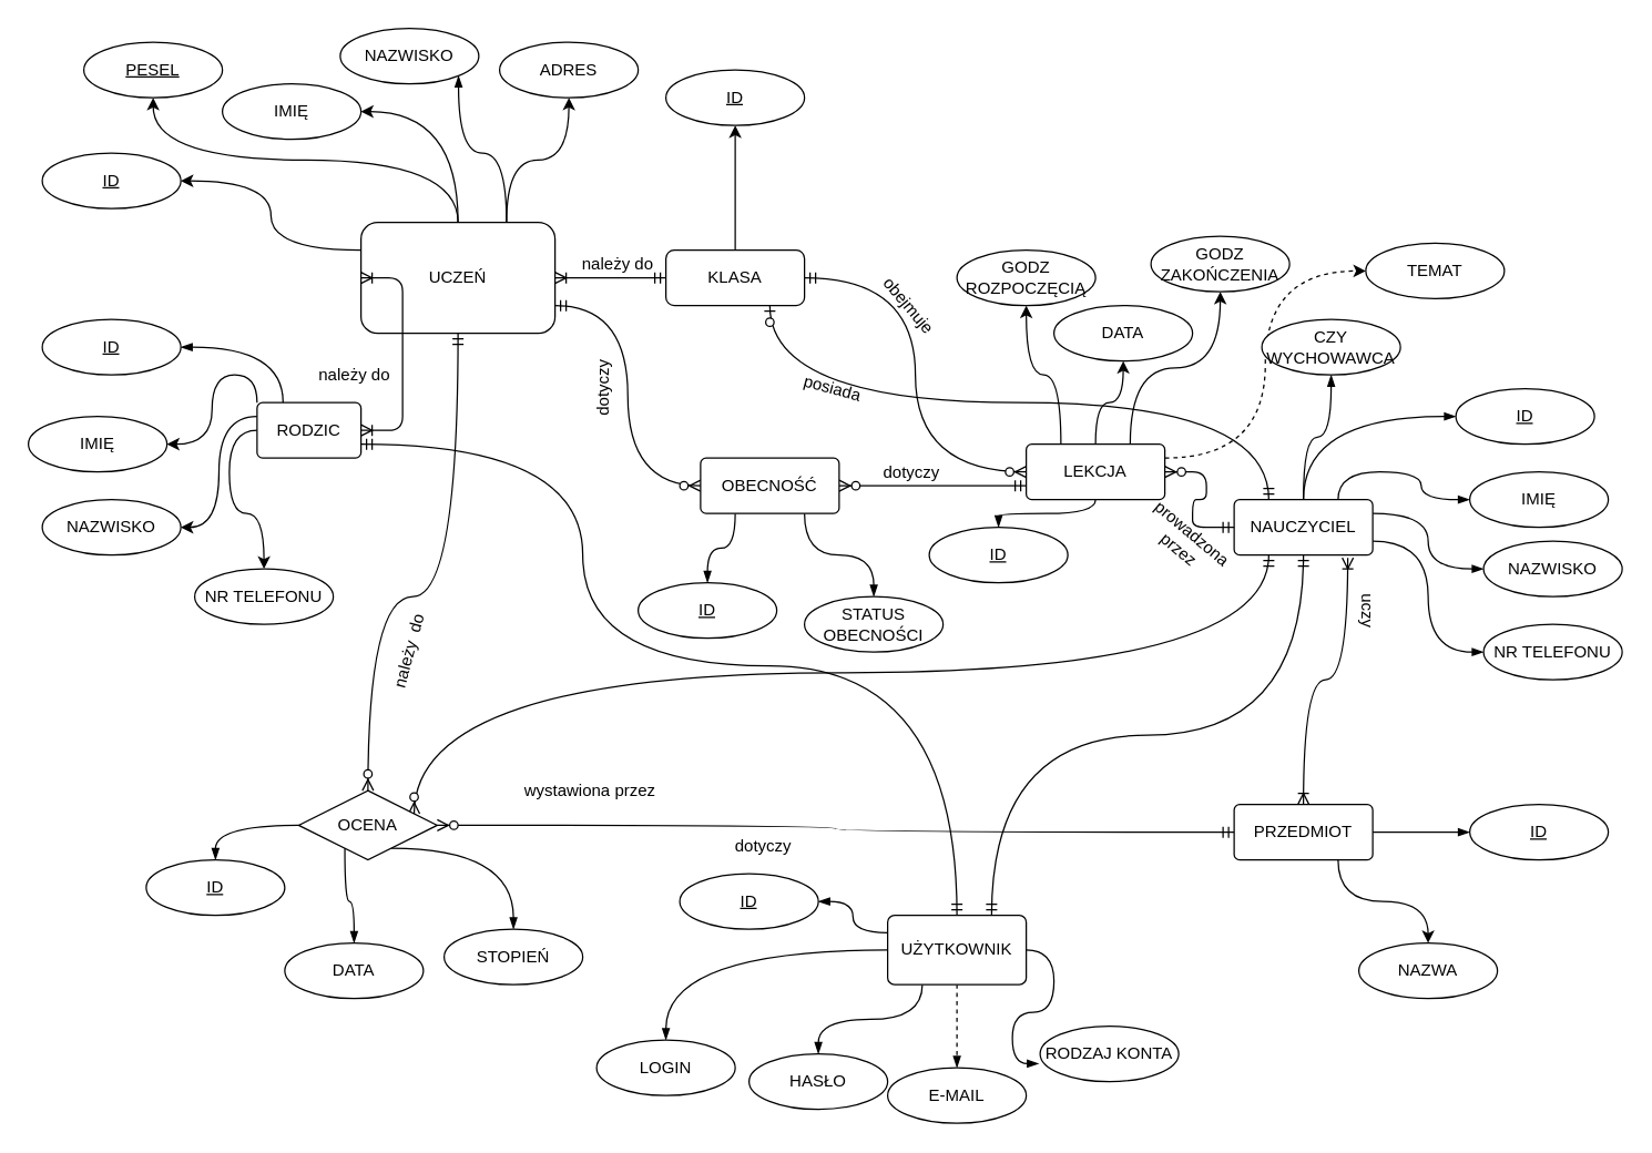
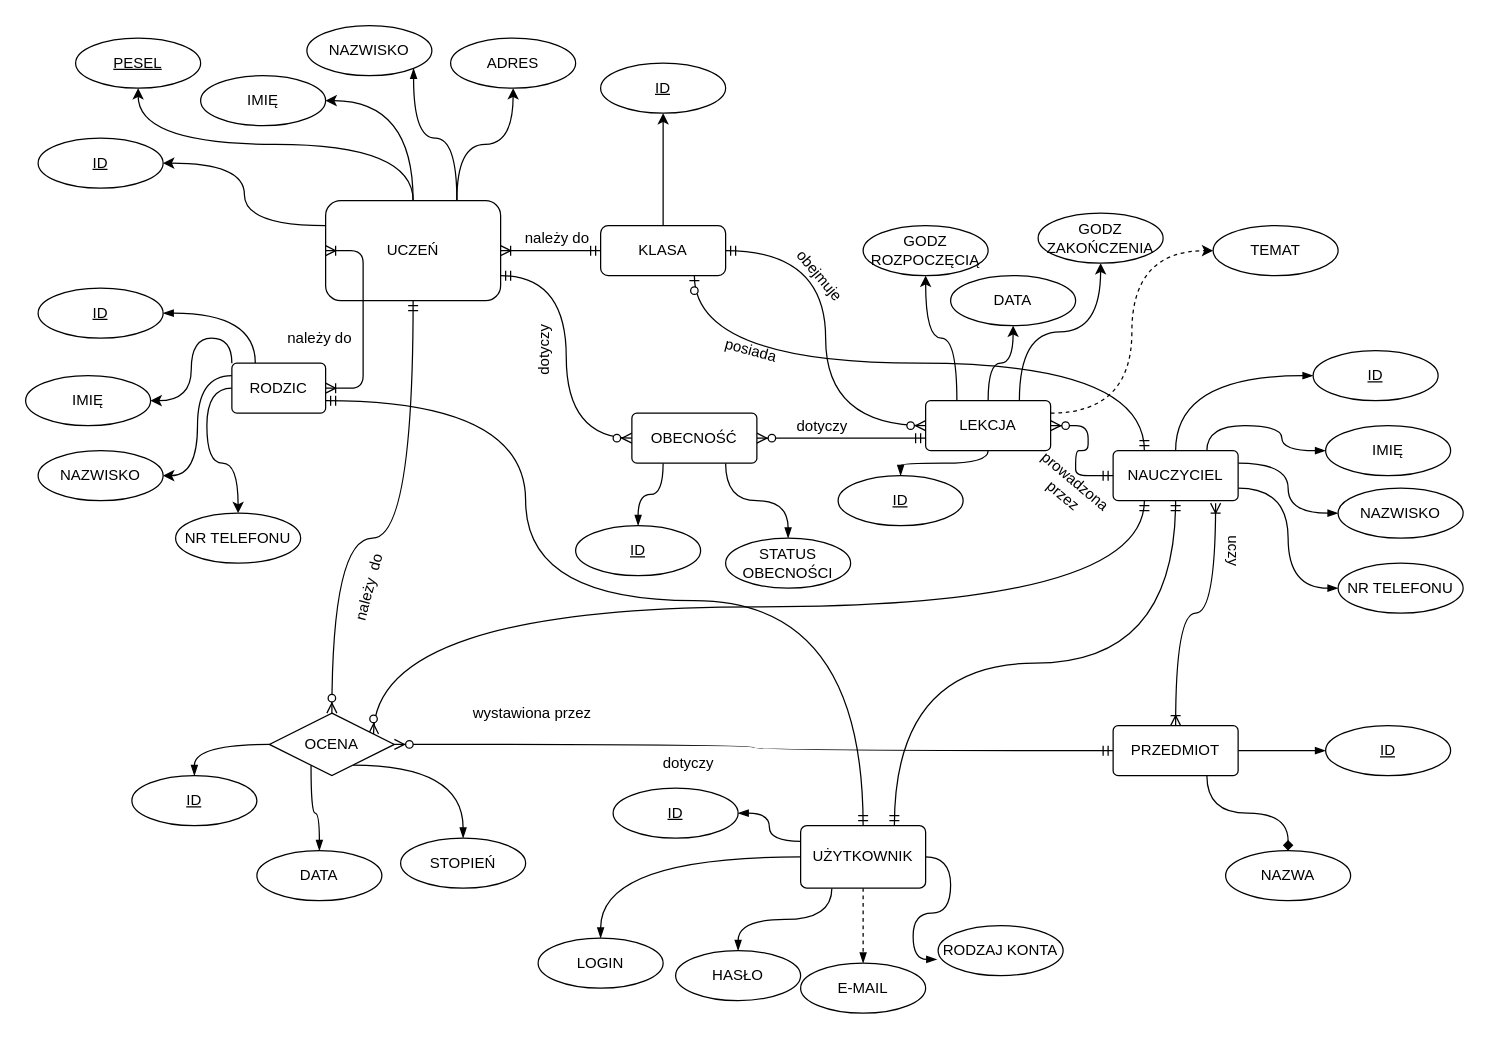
- <mxCell id="53" value="TEMAT" style="ellipse;whiteSpace=wrap;html=1;align=center;rounded=0;" parent="1" vertex="1"><mxGeometry x="985" y="175" width="100" height="40" as="geometry" /></mxCell>
+ <mxCell id="53" value="TEMAT" style="ellipse;whiteSpace=wrap;html=1;align=center;rounded=0;" parent="1" vertex="1"><mxGeometry x="970" y="180" width="100" height="40" as="geometry" /></mxCell>
- <mxCell id="74" value="CZY WYCHOWAWCA" style="ellipse;whiteSpace=wrap;html=1;align=center;rounded=0;" parent="1" vertex="1"><mxGeometry x="910" y="230" width="100" height="40" as="geometry" /></mxCell>
- <mxCell id="26" style="edgeStyle=orthogonalEdgeStyle;orthogonalLoop=1;jettySize=auto;html=1;exitX=0.5;exitY=0;exitDx=0;exitDy=0;entryX=0.5;entryY=1;entryDx=0;entryDy=0;startArrow=none;startFill=0;endArrow=blockThin;endFill=1;strokeWidth=1;curved=1;" parent="1" source="28" target="74" edge="1"><mxGeometry relative="1" as="geometry" /></mxCell>
- <mxCell id="18" style="edgeStyle=orthogonalEdgeStyle;curved=1;orthogonalLoop=1;jettySize=auto;html=1;exitX=0.75;exitY=1;exitDx=0;exitDy=0;entryX=0.5;entryY=0;entryDx=0;entryDy=0;" parent="1" source="19" target="87" edge="1"><mxGeometry relative="1" as="geometry" /></mxCell>
+ <mxCell id="18" style="edgeStyle=orthogonalEdgeStyle;curved=1;orthogonalLoop=1;jettySize=auto;html=1;exitX=0.75;exitY=1;exitDx=0;exitDy=0;entryX=0.5;entryY=0;entryDx=0;entryDy=0;endArrow=diamond;" parent="1" source="19" target="87" edge="1"><mxGeometry relative="1" as="geometry" /></mxCell>
